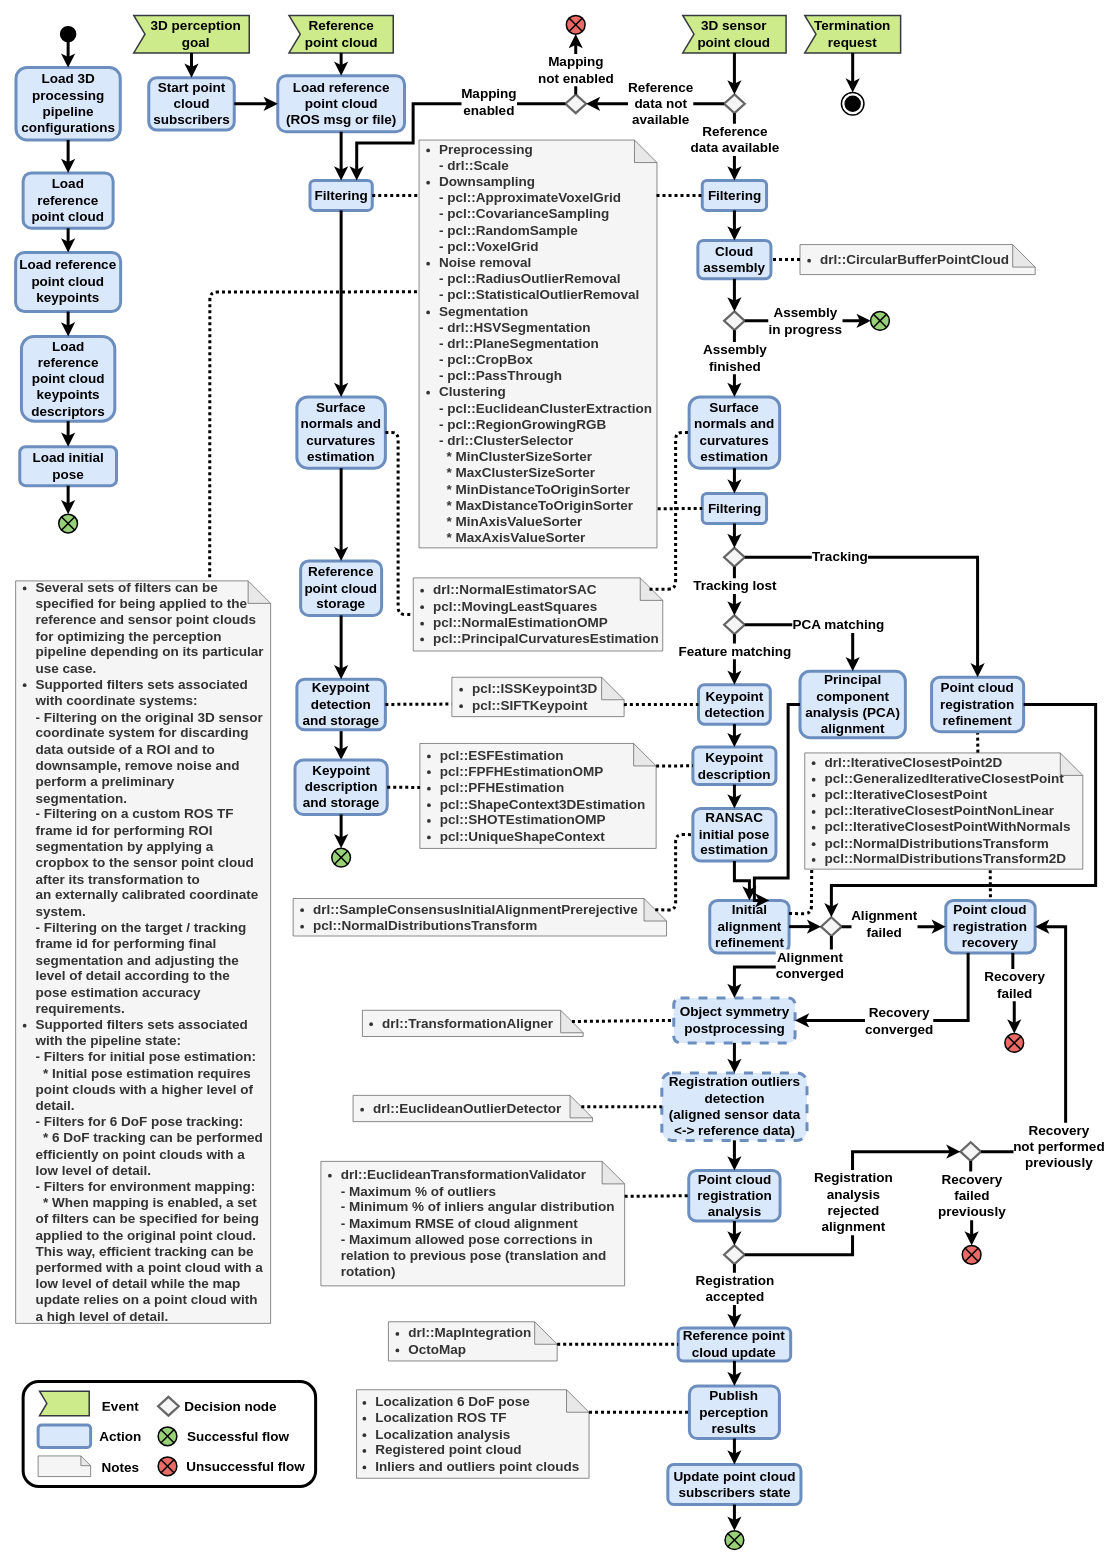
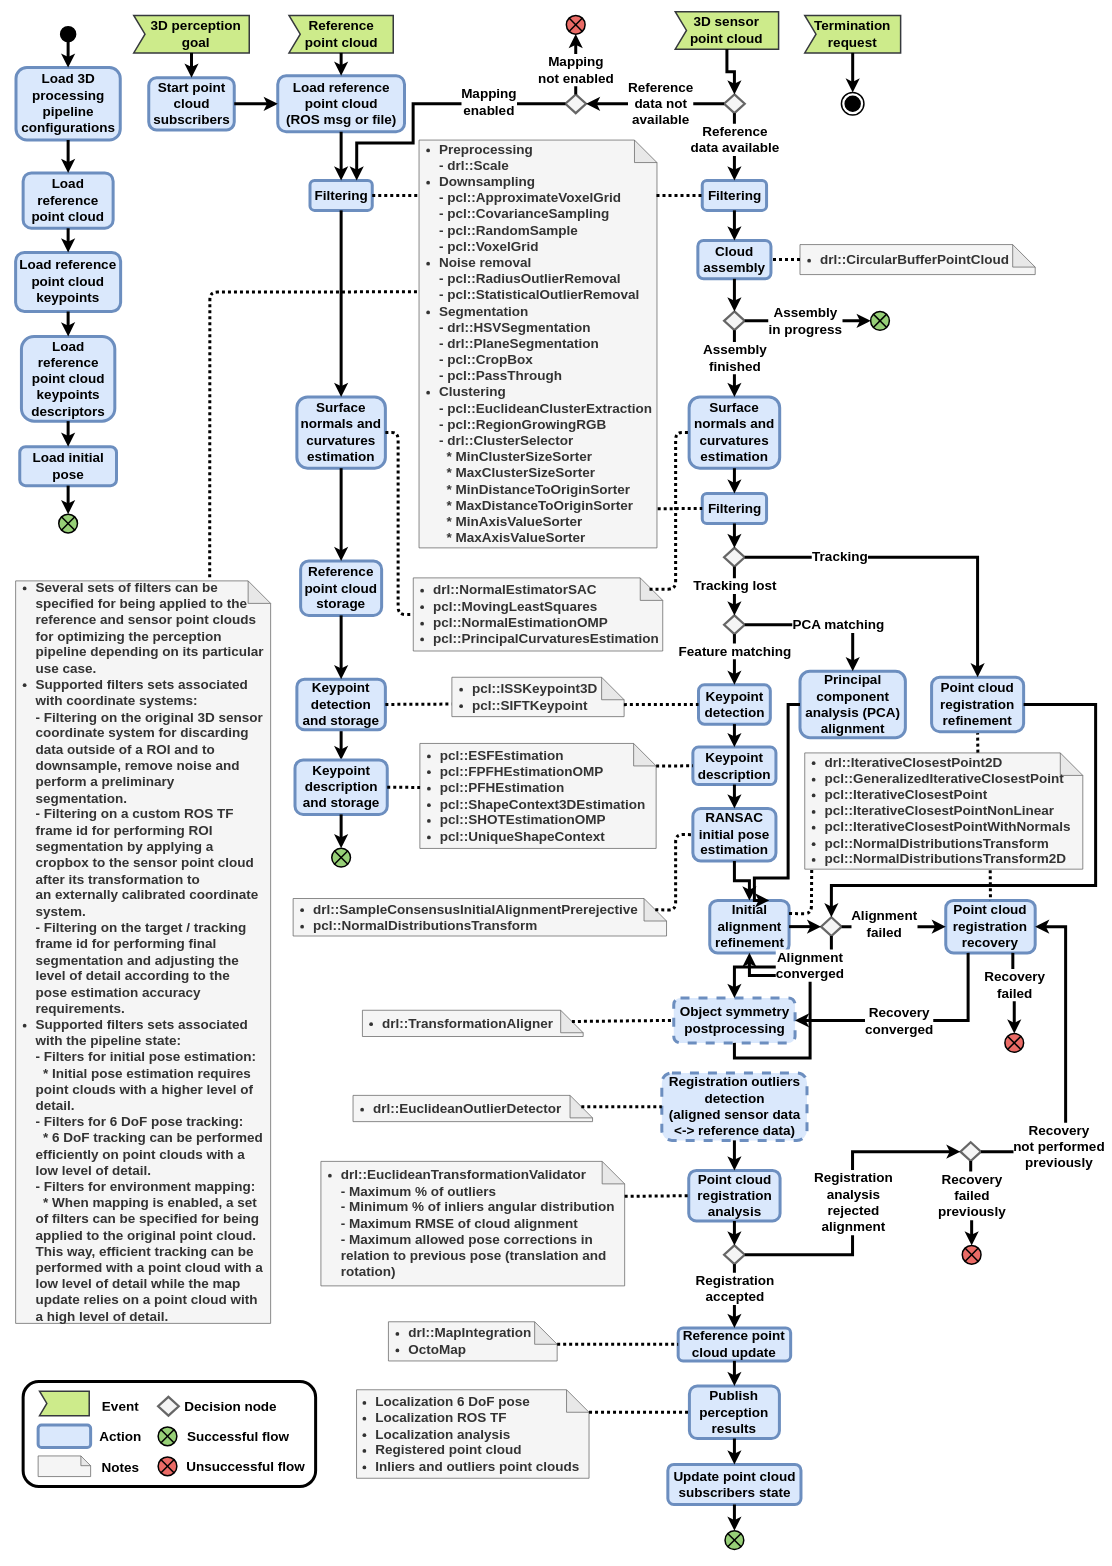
- <mxCell id="17" value="3D sensor&lt;br style=&quot;font-size: 18px;&quot;&gt;point cloud" style="html=1;shape=mxgraph.sysml.accEvent;strokeWidth=2;whiteSpace=wrap;align=center;rounded=0;shadow=0;glass=0;comic=0;fontSize=18;fontStyle=1;fillColor=#cdeb8b;strokeColor=#36393d;" parent="1" vertex="1"><mxGeometry x="909.475" y="20" width="137.8" height="50" as="geometry" /></mxCell>
+ <mxCell id="17" value="3D sensor&lt;br style=&quot;font-size: 18px;&quot;&gt;point cloud" style="html=1;shape=mxgraph.sysml.accEvent;strokeWidth=2;whiteSpace=wrap;align=center;rounded=0;shadow=0;glass=0;comic=0;fontSize=18;fontStyle=1;fillColor=#cdeb8b;strokeColor=#36393d;" parent="1" vertex="1"><mxGeometry x="899.475" y="15" width="137.8" height="50" as="geometry" /></mxCell>
- <mxCell id="95" style="edgeStyle=orthogonalEdgeStyle;rounded=0;orthogonalLoop=1;jettySize=auto;html=1;exitX=0.5;exitY=1;exitDx=0;exitDy=0;entryX=0.5;entryY=0;entryDx=0;entryDy=0;fontSize=18;fontStyle=1;strokeWidth=4;" parent="1" source="11" target="12" edge="1"><mxGeometry relative="1" as="geometry" /></mxCell>
+ <mxCell id="95" style="edgeStyle=orthogonalEdgeStyle;rounded=0;orthogonalLoop=1;jettySize=auto;html=1;exitX=0.5;exitY=1;exitDx=0;exitDy=0;fontSize=18;fontStyle=1;strokeWidth=4;" parent="1" source="11" target="3" edge="1"><mxGeometry relative="1" as="geometry" /></mxCell>
